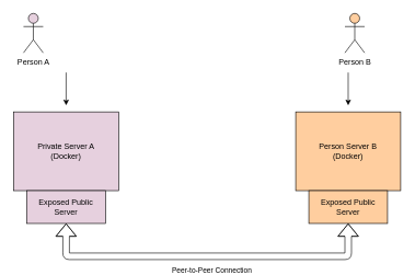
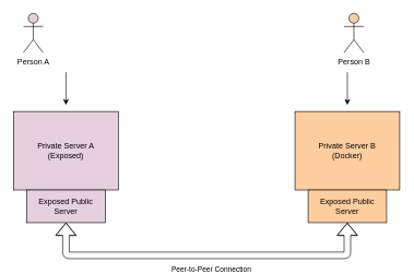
- <mxCell id="2" value="Private Server A&lt;br&gt;(Docker)" style="rounded=0;whiteSpace=wrap;html=1;fillColor=#E6D0DE;" parent="1" vertex="1"><mxGeometry x="20" y="170" width="160" height="120" as="geometry" /></mxCell>
+ <mxCell id="2" value="Private Server A&lt;br&gt;(Exposed)" style="rounded=0;whiteSpace=wrap;html=1;fillColor=#E6D0DE;" parent="1" vertex="1"><mxGeometry x="20" y="170" width="160" height="120" as="geometry" /></mxCell>
- <mxCell id="7" value="Person Server B&lt;br&gt;(Docker)" style="rounded=0;whiteSpace=wrap;html=1;fillColor=#FFCE9F;" vertex="1" parent="1"><mxGeometry x="450" y="170" width="160" height="120" as="geometry" /></mxCell>
+ <mxCell id="7" value="Private Server B&lt;br&gt;(Docker)" style="rounded=0;whiteSpace=wrap;html=1;fillColor=#FFCE9F;" vertex="1" parent="1"><mxGeometry x="450" y="170" width="160" height="120" as="geometry" /></mxCell>
